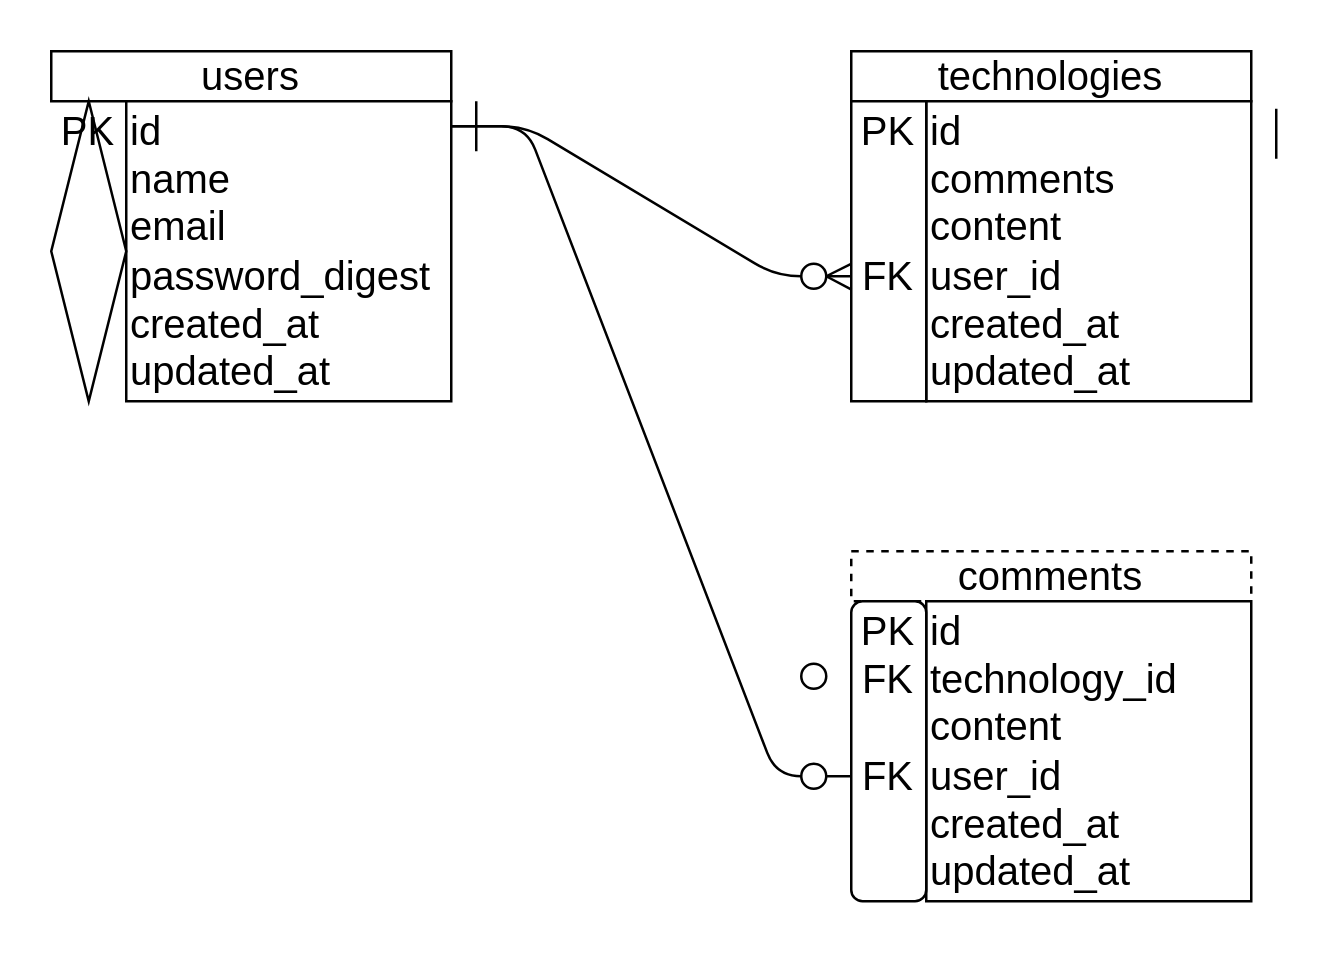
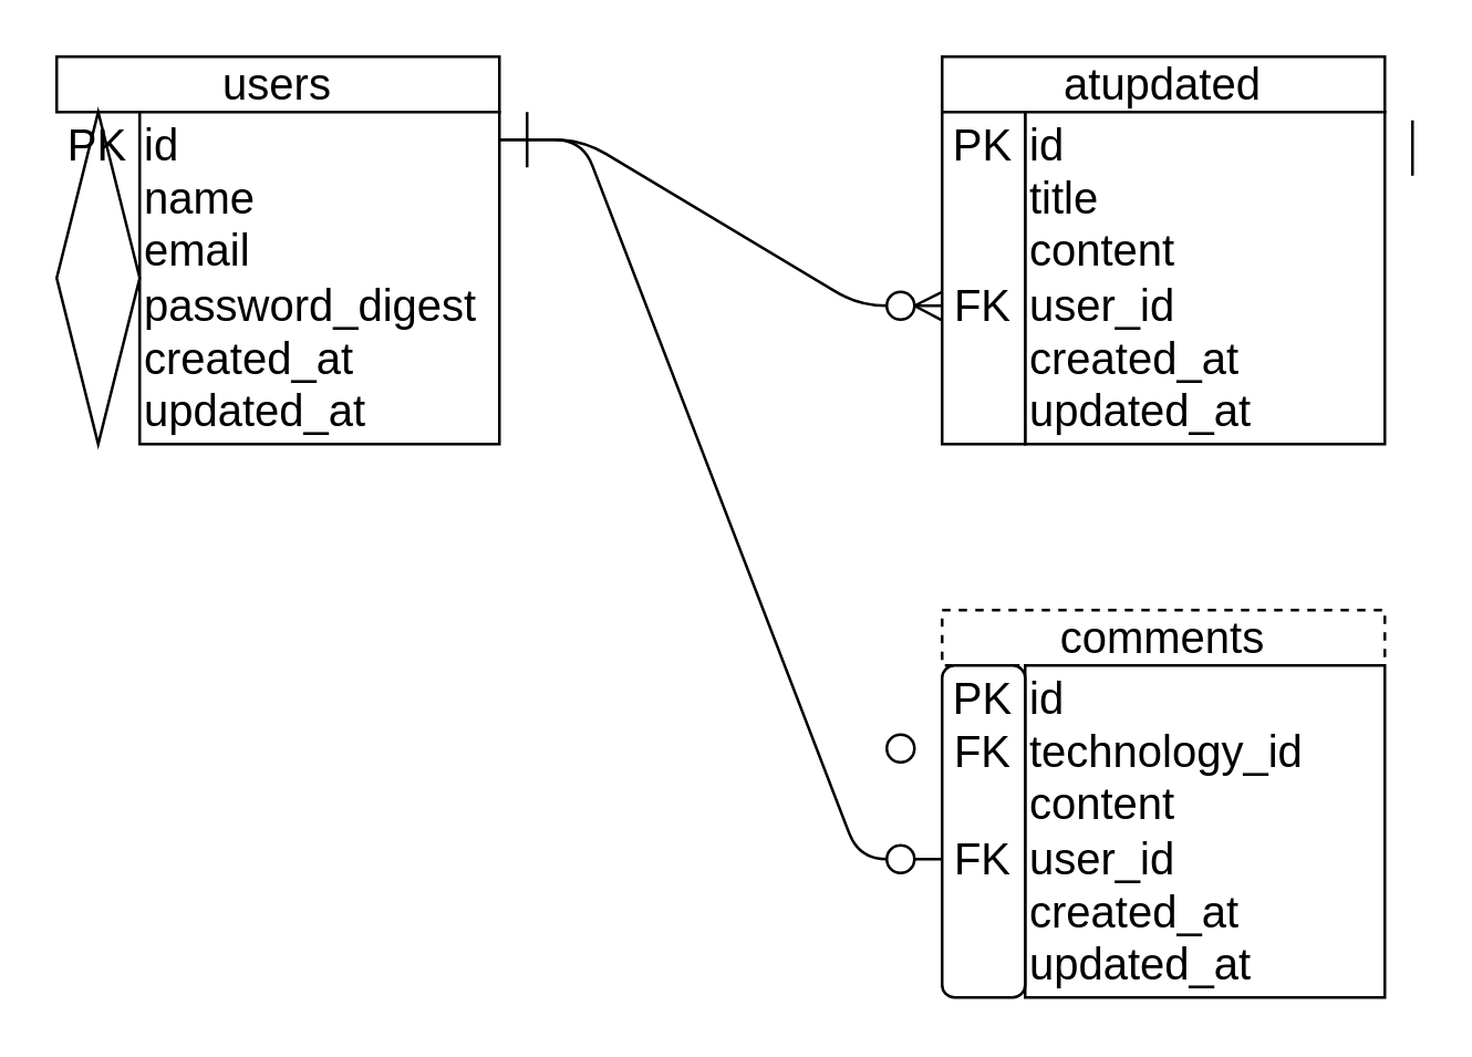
- <mxCell id="4" value="&lt;font style=&quot;font-size: 16px&quot;&gt;technologies&lt;/font&gt;" style="rounded=0;whiteSpace=wrap;html=1;" parent="1" vertex="1"><mxGeometry x="340" y="20" width="160" height="20" as="geometry" /></mxCell>
+ <mxCell id="4" value="&lt;font style=&quot;font-size: 16px&quot;&gt;atupdated&lt;/font&gt;" style="rounded=0;whiteSpace=wrap;html=1;" parent="1" vertex="1"><mxGeometry x="340" y="20" width="160" height="20" as="geometry" /></mxCell>
- <mxCell id="5" value="&lt;font style=&quot;font-size: 16px&quot;&gt;id&lt;br&gt;comments&lt;br&gt;content&lt;br&gt;user_id&lt;br&gt;created_at&lt;br&gt;updated_at&lt;/font&gt;" style="rounded=0;whiteSpace=wrap;html=1;align=left;" parent="1" vertex="1"><mxGeometry x="370" y="40" width="130" height="120" as="geometry" /></mxCell>
+ <mxCell id="5" value="&lt;font style=&quot;font-size: 16px&quot;&gt;id&lt;br&gt;title&lt;br&gt;content&lt;br&gt;user_id&lt;br&gt;created_at&lt;br&gt;updated_at&lt;/font&gt;" style="rounded=0;whiteSpace=wrap;html=1;align=left;" parent="1" vertex="1"><mxGeometry x="370" y="40" width="130" height="120" as="geometry" /></mxCell>
